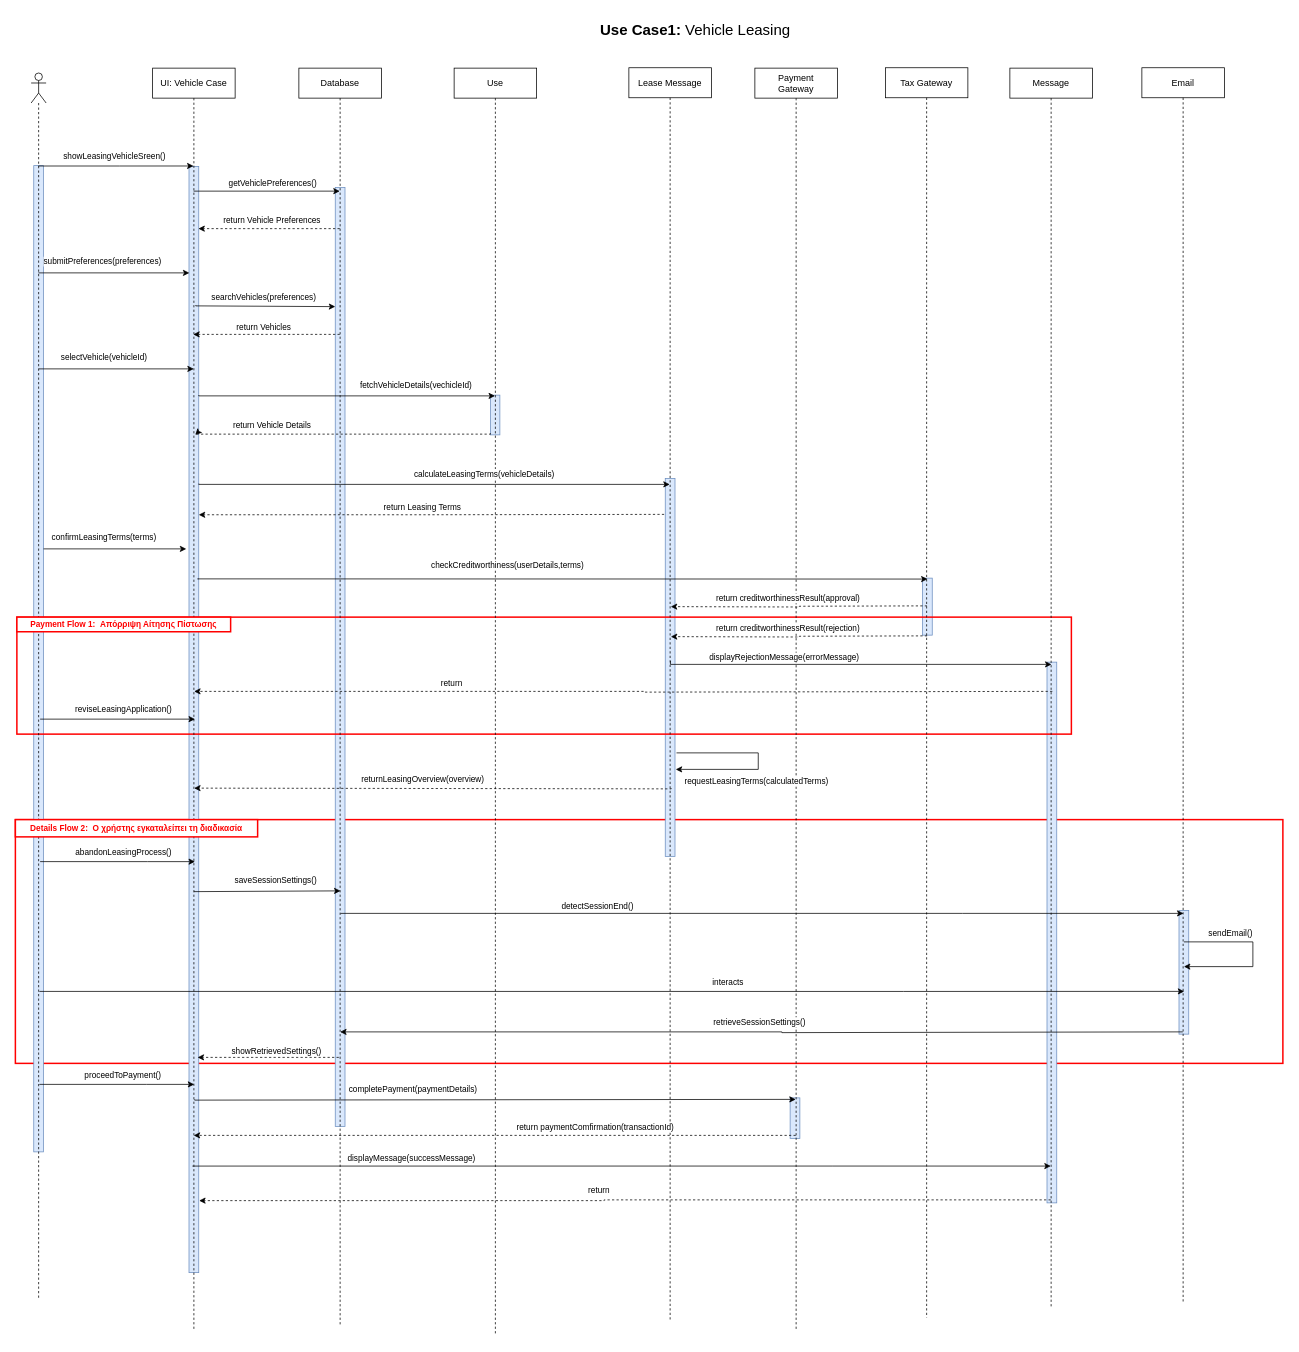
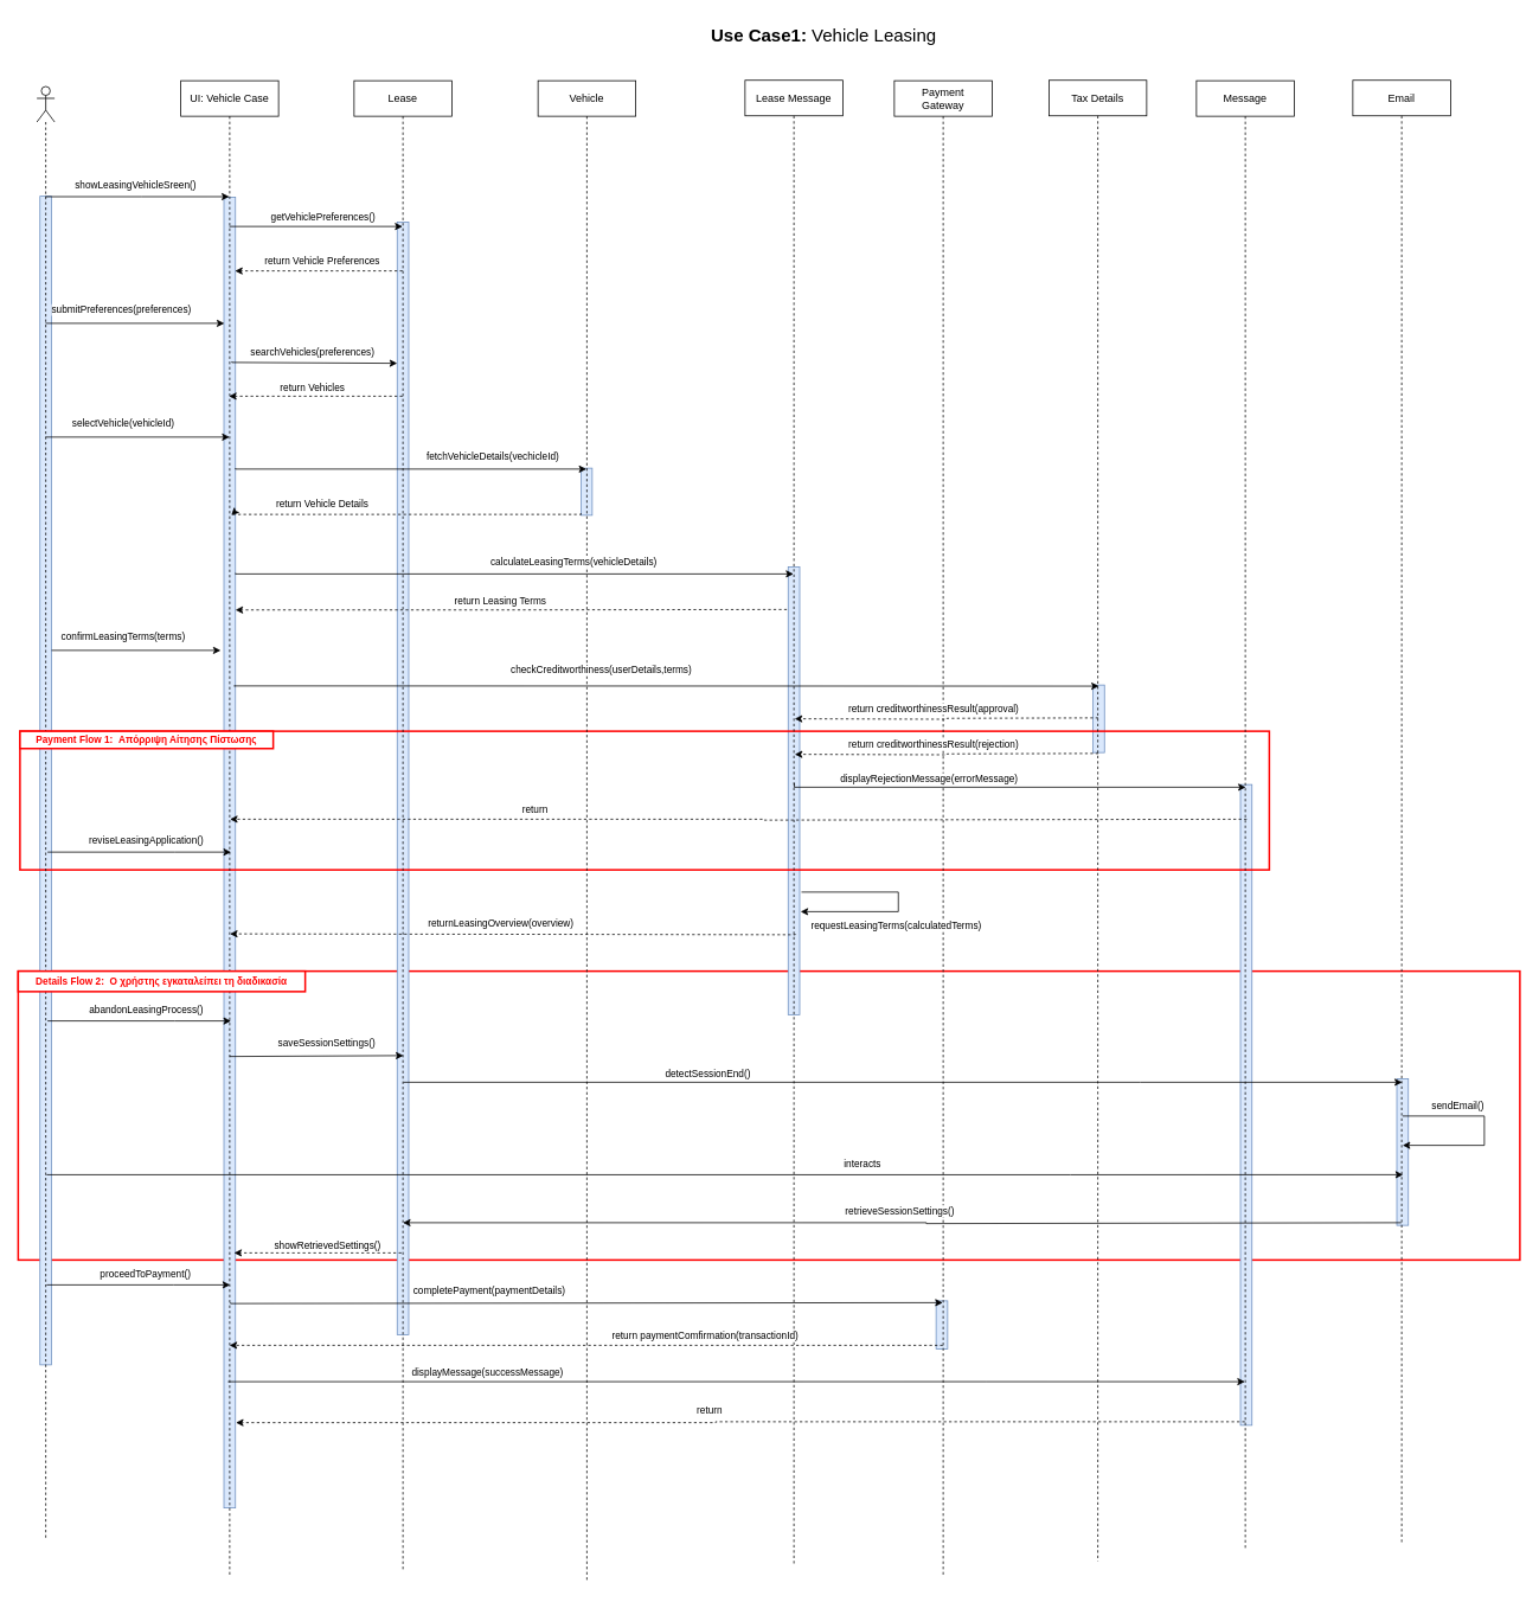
- <mxCell id="53" value="Database" style="shape=umlLifeline;perimeter=lifelinePerimeter;whiteSpace=wrap;html=1;container=1;dropTarget=0;collapsible=0;recursiveResize=0;outlineConnect=0;portConstraint=eastwest;newEdgeStyle={&quot;curved&quot;:0,&quot;rounded&quot;:0};" parent="1" vertex="1"><mxGeometry x="398" y="90" width="110" height="1678" as="geometry" /></mxCell>
+ <mxCell id="53" value="Lease" style="shape=umlLifeline;perimeter=lifelinePerimeter;whiteSpace=wrap;html=1;container=1;dropTarget=0;collapsible=0;recursiveResize=0;outlineConnect=0;portConstraint=eastwest;newEdgeStyle={&quot;curved&quot;:0,&quot;rounded&quot;:0};" parent="1" vertex="1"><mxGeometry x="398" y="90" width="110" height="1678" as="geometry" /></mxCell>
- <mxCell id="33" value="Use" style="shape=umlLifeline;perimeter=lifelinePerimeter;whiteSpace=wrap;html=1;container=1;dropTarget=0;collapsible=0;recursiveResize=0;outlineConnect=0;portConstraint=eastwest;newEdgeStyle={&quot;curved&quot;:0,&quot;rounded&quot;:0};" parent="1" vertex="1"><mxGeometry x="605" y="90" width="110" height="1690" as="geometry" /></mxCell>
+ <mxCell id="33" value="Vehicle" style="shape=umlLifeline;perimeter=lifelinePerimeter;whiteSpace=wrap;html=1;container=1;dropTarget=0;collapsible=0;recursiveResize=0;outlineConnect=0;portConstraint=eastwest;newEdgeStyle={&quot;curved&quot;:0,&quot;rounded&quot;:0};" parent="1" vertex="1"><mxGeometry x="605" y="90" width="110" height="1690" as="geometry" /></mxCell>
- <mxCell id="45" value="Tax Gateway" style="shape=umlLifeline;perimeter=lifelinePerimeter;whiteSpace=wrap;html=1;container=1;dropTarget=0;collapsible=0;recursiveResize=0;outlineConnect=0;portConstraint=eastwest;newEdgeStyle={&quot;curved&quot;:0,&quot;rounded&quot;:0};" parent="1" vertex="1"><mxGeometry x="1180" y="89.5" width="110" height="1666.5" as="geometry" /></mxCell>
+ <mxCell id="45" value="Tax Details" style="shape=umlLifeline;perimeter=lifelinePerimeter;whiteSpace=wrap;html=1;container=1;dropTarget=0;collapsible=0;recursiveResize=0;outlineConnect=0;portConstraint=eastwest;newEdgeStyle={&quot;curved&quot;:0,&quot;rounded&quot;:0};" parent="1" vertex="1"><mxGeometry x="1180" y="89.5" width="110" height="1666.5" as="geometry" /></mxCell>
